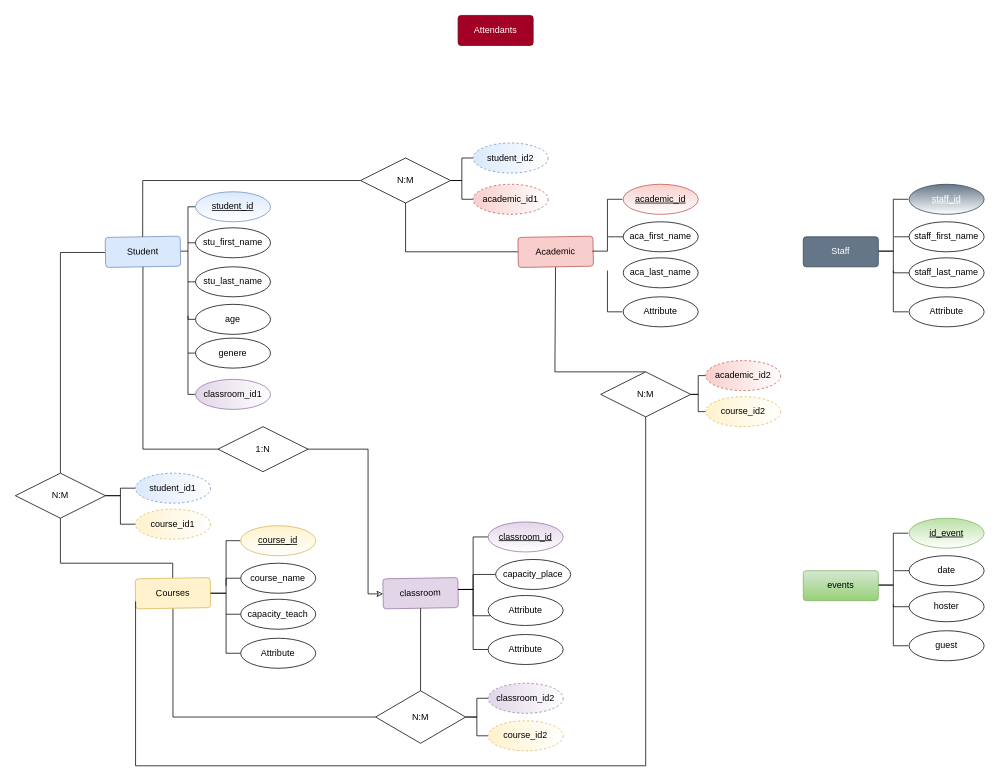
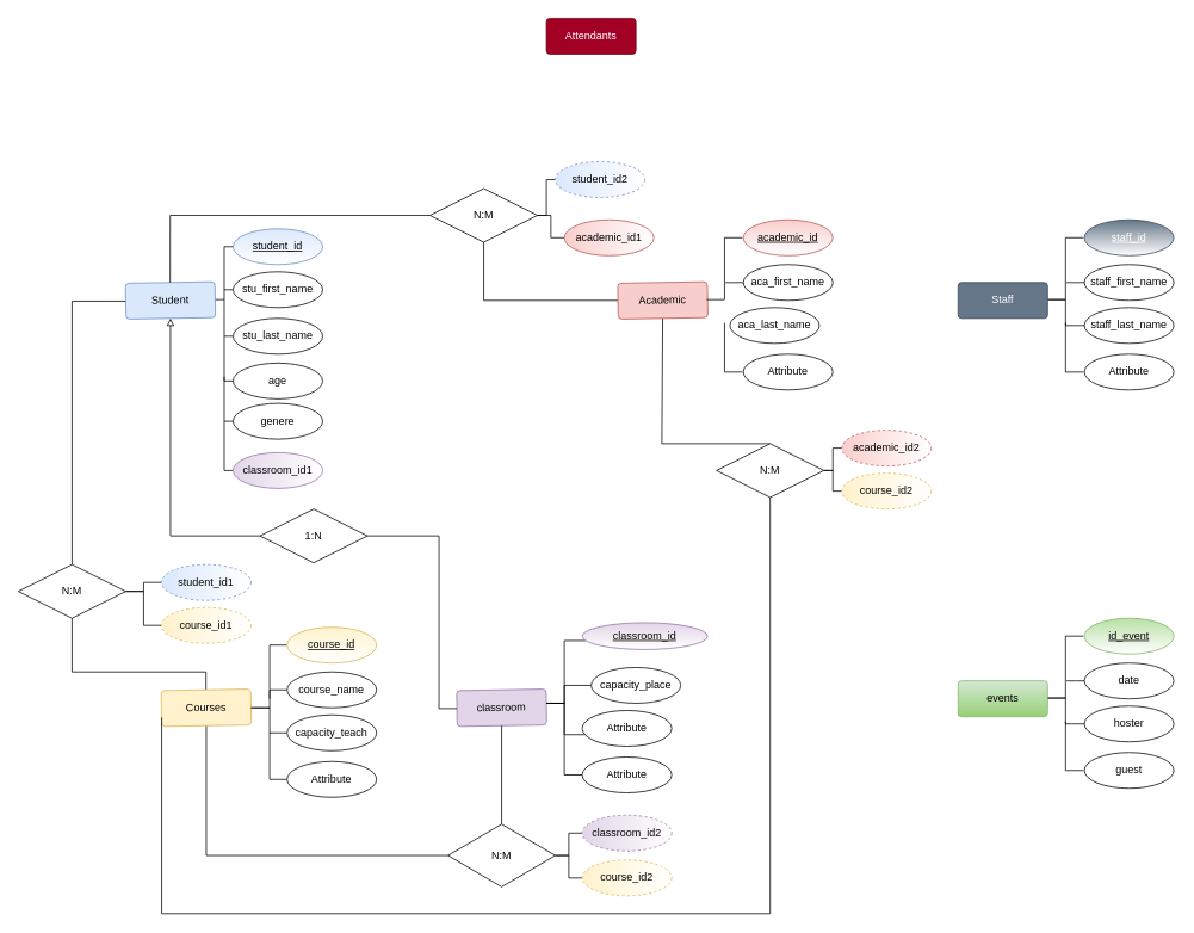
- <mxCell id="61" value="student_id2" style="ellipse;whiteSpace=wrap;html=1;align=center;dashed=1;fillColor=#dae8fc;strokeColor=#6c8ebf;gradientColor=#ffffff;gradientDirection=east;" vertex="1" parent="1"><mxGeometry x="630" y="190" width="100" height="40" as="geometry" /></mxCell>
+ <mxCell id="61" value="student_id2" style="ellipse;whiteSpace=wrap;html=1;align=center;dashed=1;fillColor=#dae8fc;strokeColor=#6c8ebf;gradientColor=#ffffff;gradientDirection=east;" vertex="1" parent="1"><mxGeometry x="620" y="180" width="100" height="40" as="geometry" /></mxCell>
- <mxCell id="62" value="academic_id1" style="ellipse;whiteSpace=wrap;html=1;align=center;fontStyle=0;dashed=1;fillColor=#f8cecc;strokeColor=#b85450;gradientColor=#ffffff;gradientDirection=east;" vertex="1" parent="1"><mxGeometry x="630" y="245" width="100" height="40" as="geometry" /></mxCell>
+ <mxCell id="62" value="academic_id1" style="ellipse;whiteSpace=wrap;html=1;align=center;fontStyle=0;dashed=0;fillColor=#f8cecc;strokeColor=#b85450;gradientColor=#ffffff;gradientDirection=east;" vertex="1" parent="1"><mxGeometry x="630" y="245" width="100" height="40" as="geometry" /></mxCell>
- <mxCell id="54" style="edgeStyle=elbowEdgeStyle;rounded=0;orthogonalLoop=1;jettySize=auto;html=1;endArrow=none;endFill=0;entryX=0.5;entryY=1;entryDx=0;entryDy=0;" edge="1" parent="1" source="56" target="6"><mxGeometry relative="1" as="geometry"><mxPoint x="170" y="470" as="targetPoint" /><Array as="points"><mxPoint x="190" y="400" /><mxPoint x="180" y="450" /><mxPoint x="190" y="550" /><mxPoint x="190" y="470" /><mxPoint x="200" y="600" /></Array></mxGeometry></mxCell>
+ <mxCell id="54" style="edgeStyle=elbowEdgeStyle;rounded=0;orthogonalLoop=1;jettySize=auto;html=1;endArrow=block;endFill=0;entryX=0.5;entryY=1;entryDx=0;entryDy=0;" edge="1" parent="1" source="56" target="6"><mxGeometry relative="1" as="geometry"><mxPoint x="170" y="470" as="targetPoint" /><Array as="points"><mxPoint x="190" y="400" /><mxPoint x="180" y="450" /><mxPoint x="190" y="550" /><mxPoint x="190" y="470" /><mxPoint x="200" y="600" /></Array></mxGeometry></mxCell>
- <mxCell id="22" value="aca_last_name" style="ellipse;whiteSpace=wrap;html=1;align=center;" vertex="1" parent="1"><mxGeometry x="830" y="343" width="100" height="40" as="geometry" /></mxCell>
+ <mxCell id="22" value="aca_last_name" style="ellipse;whiteSpace=wrap;html=1;align=center;" vertex="1" parent="1"><mxGeometry x="815" y="343" width="100" height="40" as="geometry" /></mxCell>
- <mxCell id="39" value="classroom_id" style="ellipse;whiteSpace=wrap;html=1;align=center;fontStyle=4;fillColor=#e1d5e7;strokeColor=#9673a6;gradientColor=#ffffff;" vertex="1" parent="1"><mxGeometry x="650" y="695" width="100" height="40" as="geometry" /></mxCell>
+ <mxCell id="39" value="classroom_id" style="ellipse;whiteSpace=wrap;html=1;align=center;fontStyle=4;fillColor=#e1d5e7;strokeColor=#9673a6;gradientColor=#ffffff;" vertex="1" parent="1"><mxGeometry x="650" y="695" width="140" height="30" as="geometry" /></mxCell>
- <mxCell id="55" style="edgeStyle=elbowEdgeStyle;rounded=0;orthogonalLoop=1;jettySize=auto;html=1;entryX=0;entryY=0.5;entryDx=0;entryDy=0;endArrow=classic;endFill=0;exitX=1;exitY=0.5;exitDx=0;exitDy=0;" edge="1" parent="1" source="56" target="35"><mxGeometry relative="1" as="geometry"><Array as="points"><mxPoint x="490" y="650" /><mxPoint x="510" y="720" /></Array></mxGeometry></mxCell>
+ <mxCell id="55" style="edgeStyle=elbowEdgeStyle;rounded=0;orthogonalLoop=1;jettySize=auto;html=1;entryX=0;entryY=0.5;entryDx=0;entryDy=0;endArrow=none;endFill=0;exitX=1;exitY=0.5;exitDx=0;exitDy=0;" edge="1" parent="1" source="56" target="35"><mxGeometry relative="1" as="geometry"><Array as="points"><mxPoint x="490" y="650" /><mxPoint x="510" y="720" /></Array></mxGeometry></mxCell>
